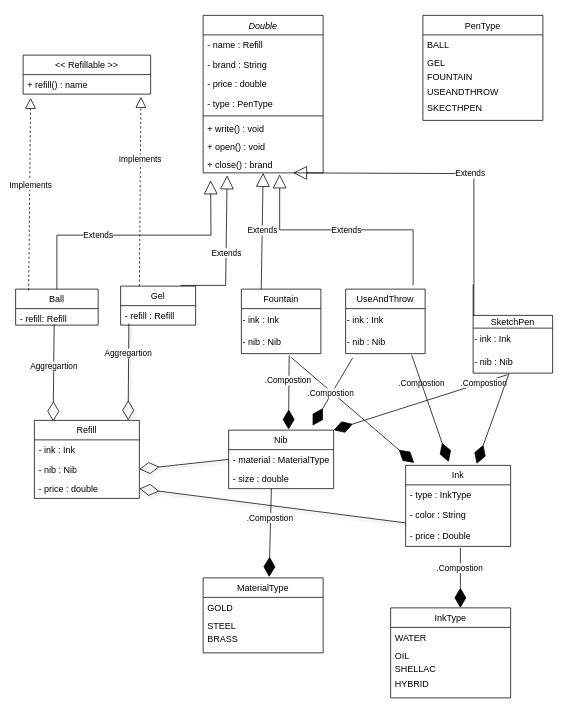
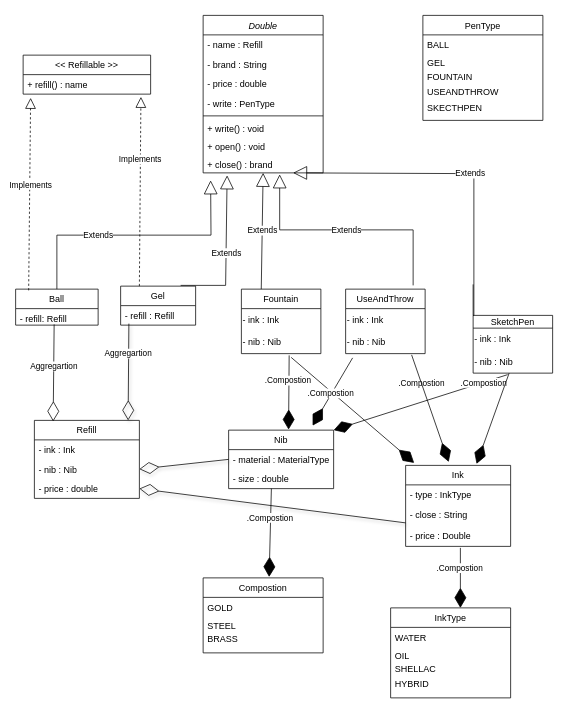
- <mxCell id="6" value="- type : PenType" style="text;align=left;verticalAlign=top;spacingLeft=4;spacingRight=4;overflow=hidden;rotatable=0;points=[[0,0.5],[1,0.5]];portConstraint=eastwest;" vertex="1" parent="2"><mxGeometry y="104" width="160" height="26" as="geometry" /></mxCell>
+ <mxCell id="6" value="- write : PenType" style="text;align=left;verticalAlign=top;spacingLeft=4;spacingRight=4;overflow=hidden;rotatable=0;points=[[0,0.5],[1,0.5]];portConstraint=eastwest;" vertex="1" parent="2"><mxGeometry y="104" width="160" height="26" as="geometry" /></mxCell>
- <mxCell id="54" value="- color : String" style="text;strokeColor=none;fillColor=none;align=left;verticalAlign=top;spacingLeft=4;spacingRight=4;overflow=hidden;rotatable=0;points=[[0,0.5],[1,0.5]];portConstraint=eastwest;whiteSpace=wrap;html=1;" vertex="1" parent="52"><mxGeometry y="52" width="140" height="28" as="geometry" /></mxCell>
+ <mxCell id="54" value="- close : String" style="text;strokeColor=none;fillColor=none;align=left;verticalAlign=top;spacingLeft=4;spacingRight=4;overflow=hidden;rotatable=0;points=[[0,0.5],[1,0.5]];portConstraint=eastwest;whiteSpace=wrap;html=1;" vertex="1" parent="52"><mxGeometry y="52" width="140" height="28" as="geometry" /></mxCell>
- <mxCell id="73" value="MaterialType" style="swimlane;fontStyle=0;align=center;verticalAlign=top;childLayout=stackLayout;horizontal=1;startSize=26;horizontalStack=0;resizeParent=1;resizeLast=0;collapsible=1;marginBottom=0;rounded=0;shadow=0;strokeWidth=1;" vertex="1" parent="1"><mxGeometry x="270" y="770" width="160" height="100" as="geometry"><mxRectangle x="508" y="120" width="160" height="26" as="alternateBounds" /></mxGeometry></mxCell>
+ <mxCell id="73" value="Compostion" style="swimlane;fontStyle=0;align=center;verticalAlign=top;childLayout=stackLayout;horizontal=1;startSize=26;horizontalStack=0;resizeParent=1;resizeLast=0;collapsible=1;marginBottom=0;rounded=0;shadow=0;strokeWidth=1;" vertex="1" parent="1"><mxGeometry x="270" y="770" width="160" height="100" as="geometry"><mxRectangle x="508" y="120" width="160" height="26" as="alternateBounds" /></mxGeometry></mxCell>
